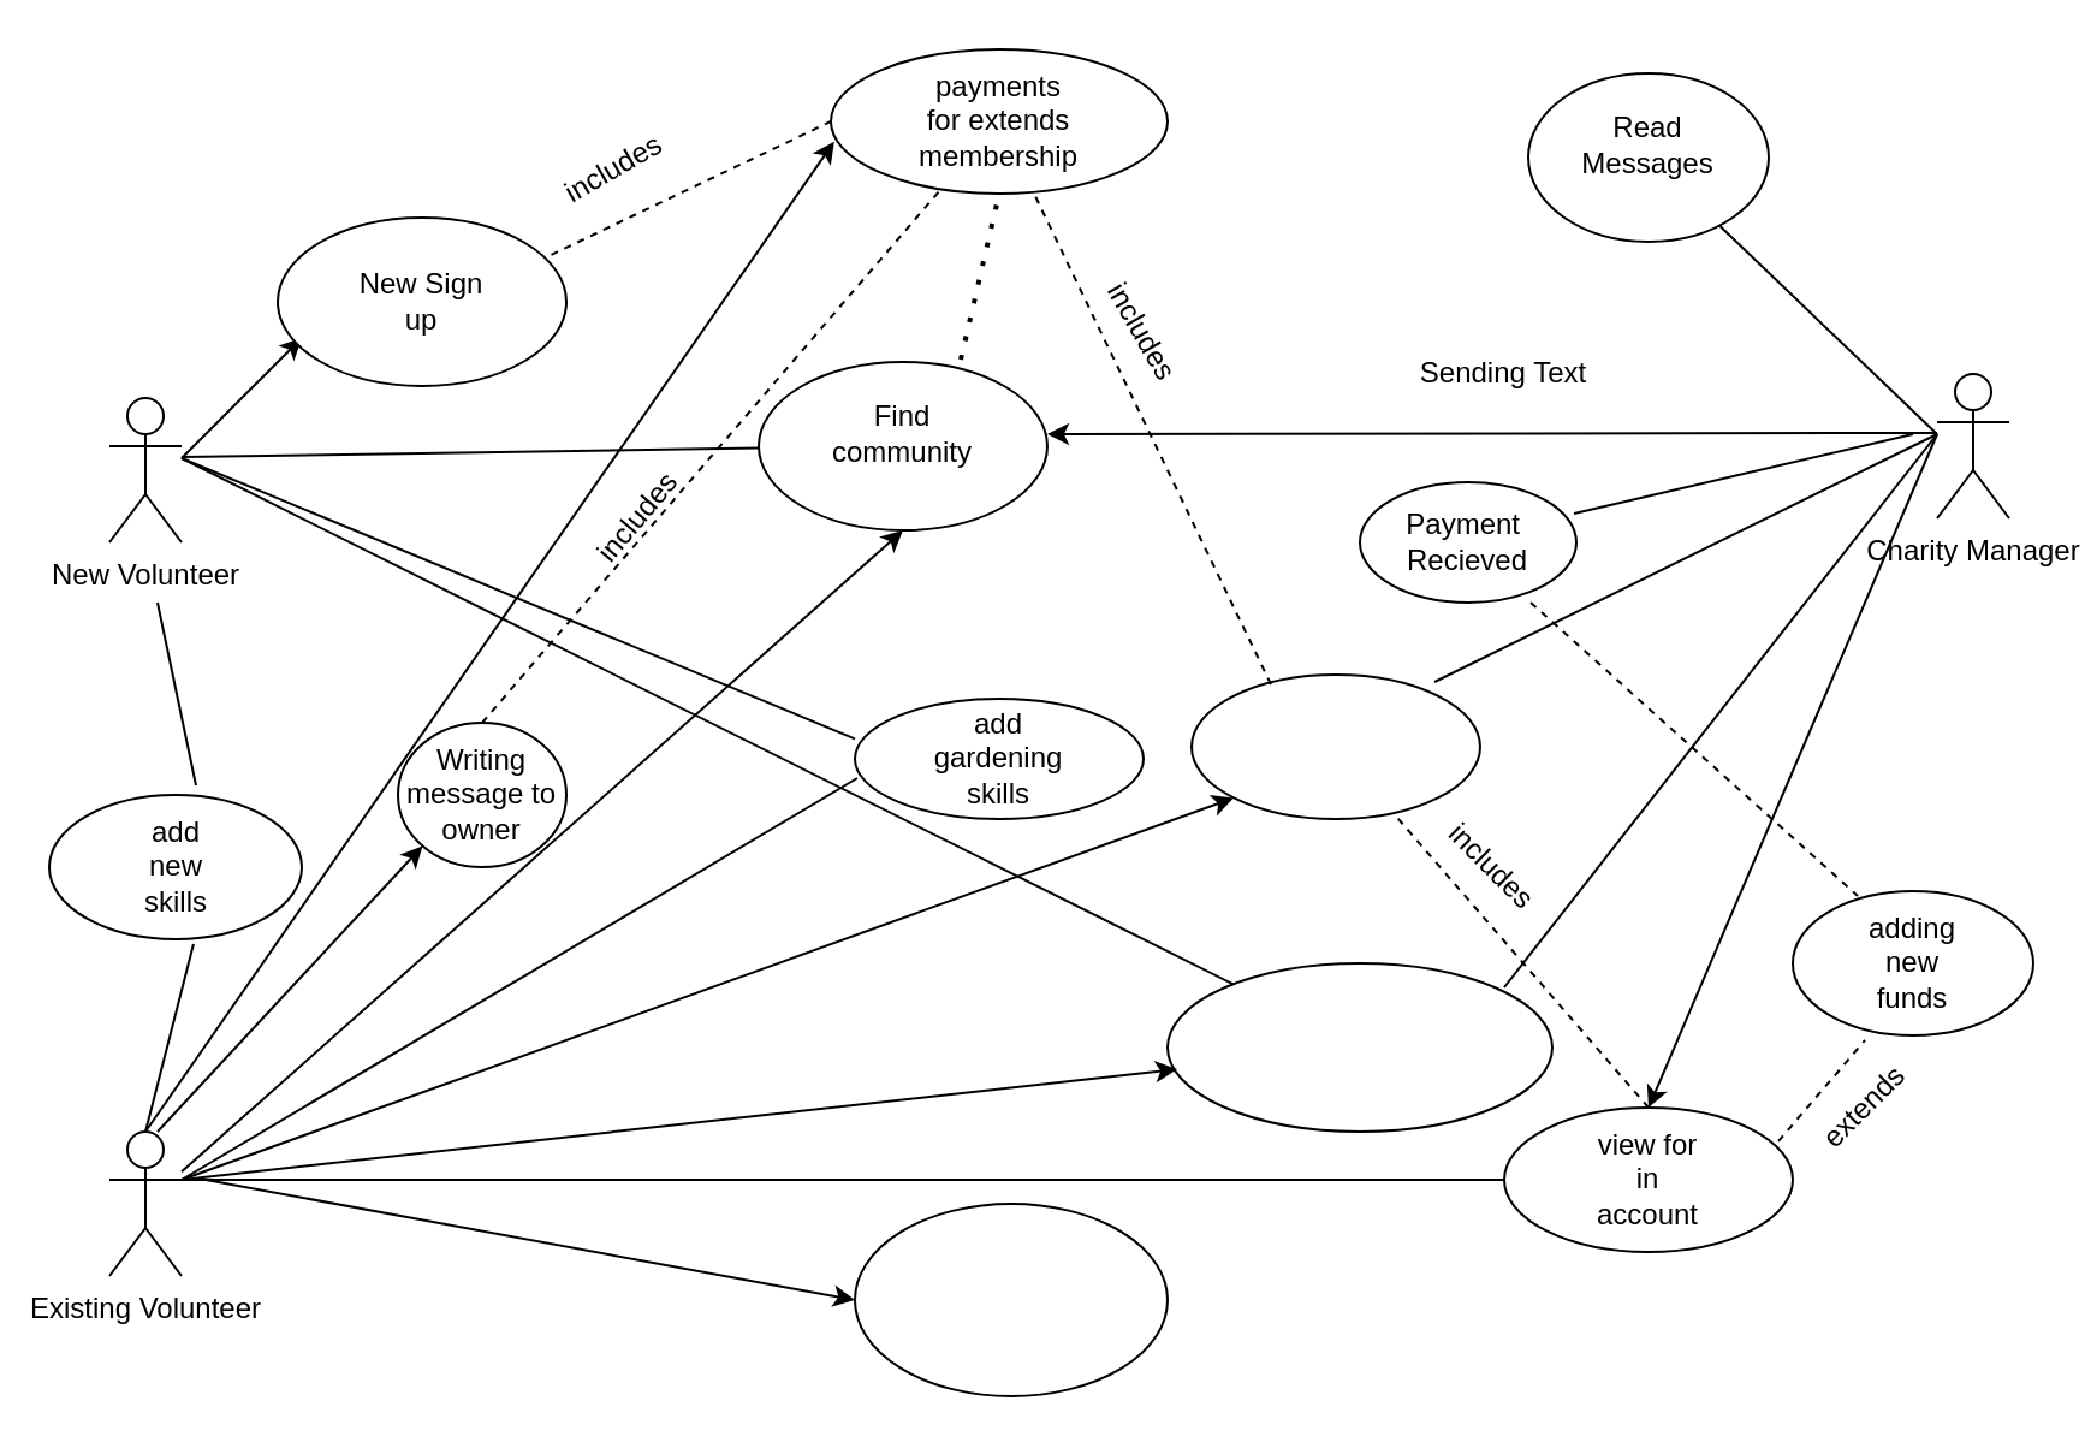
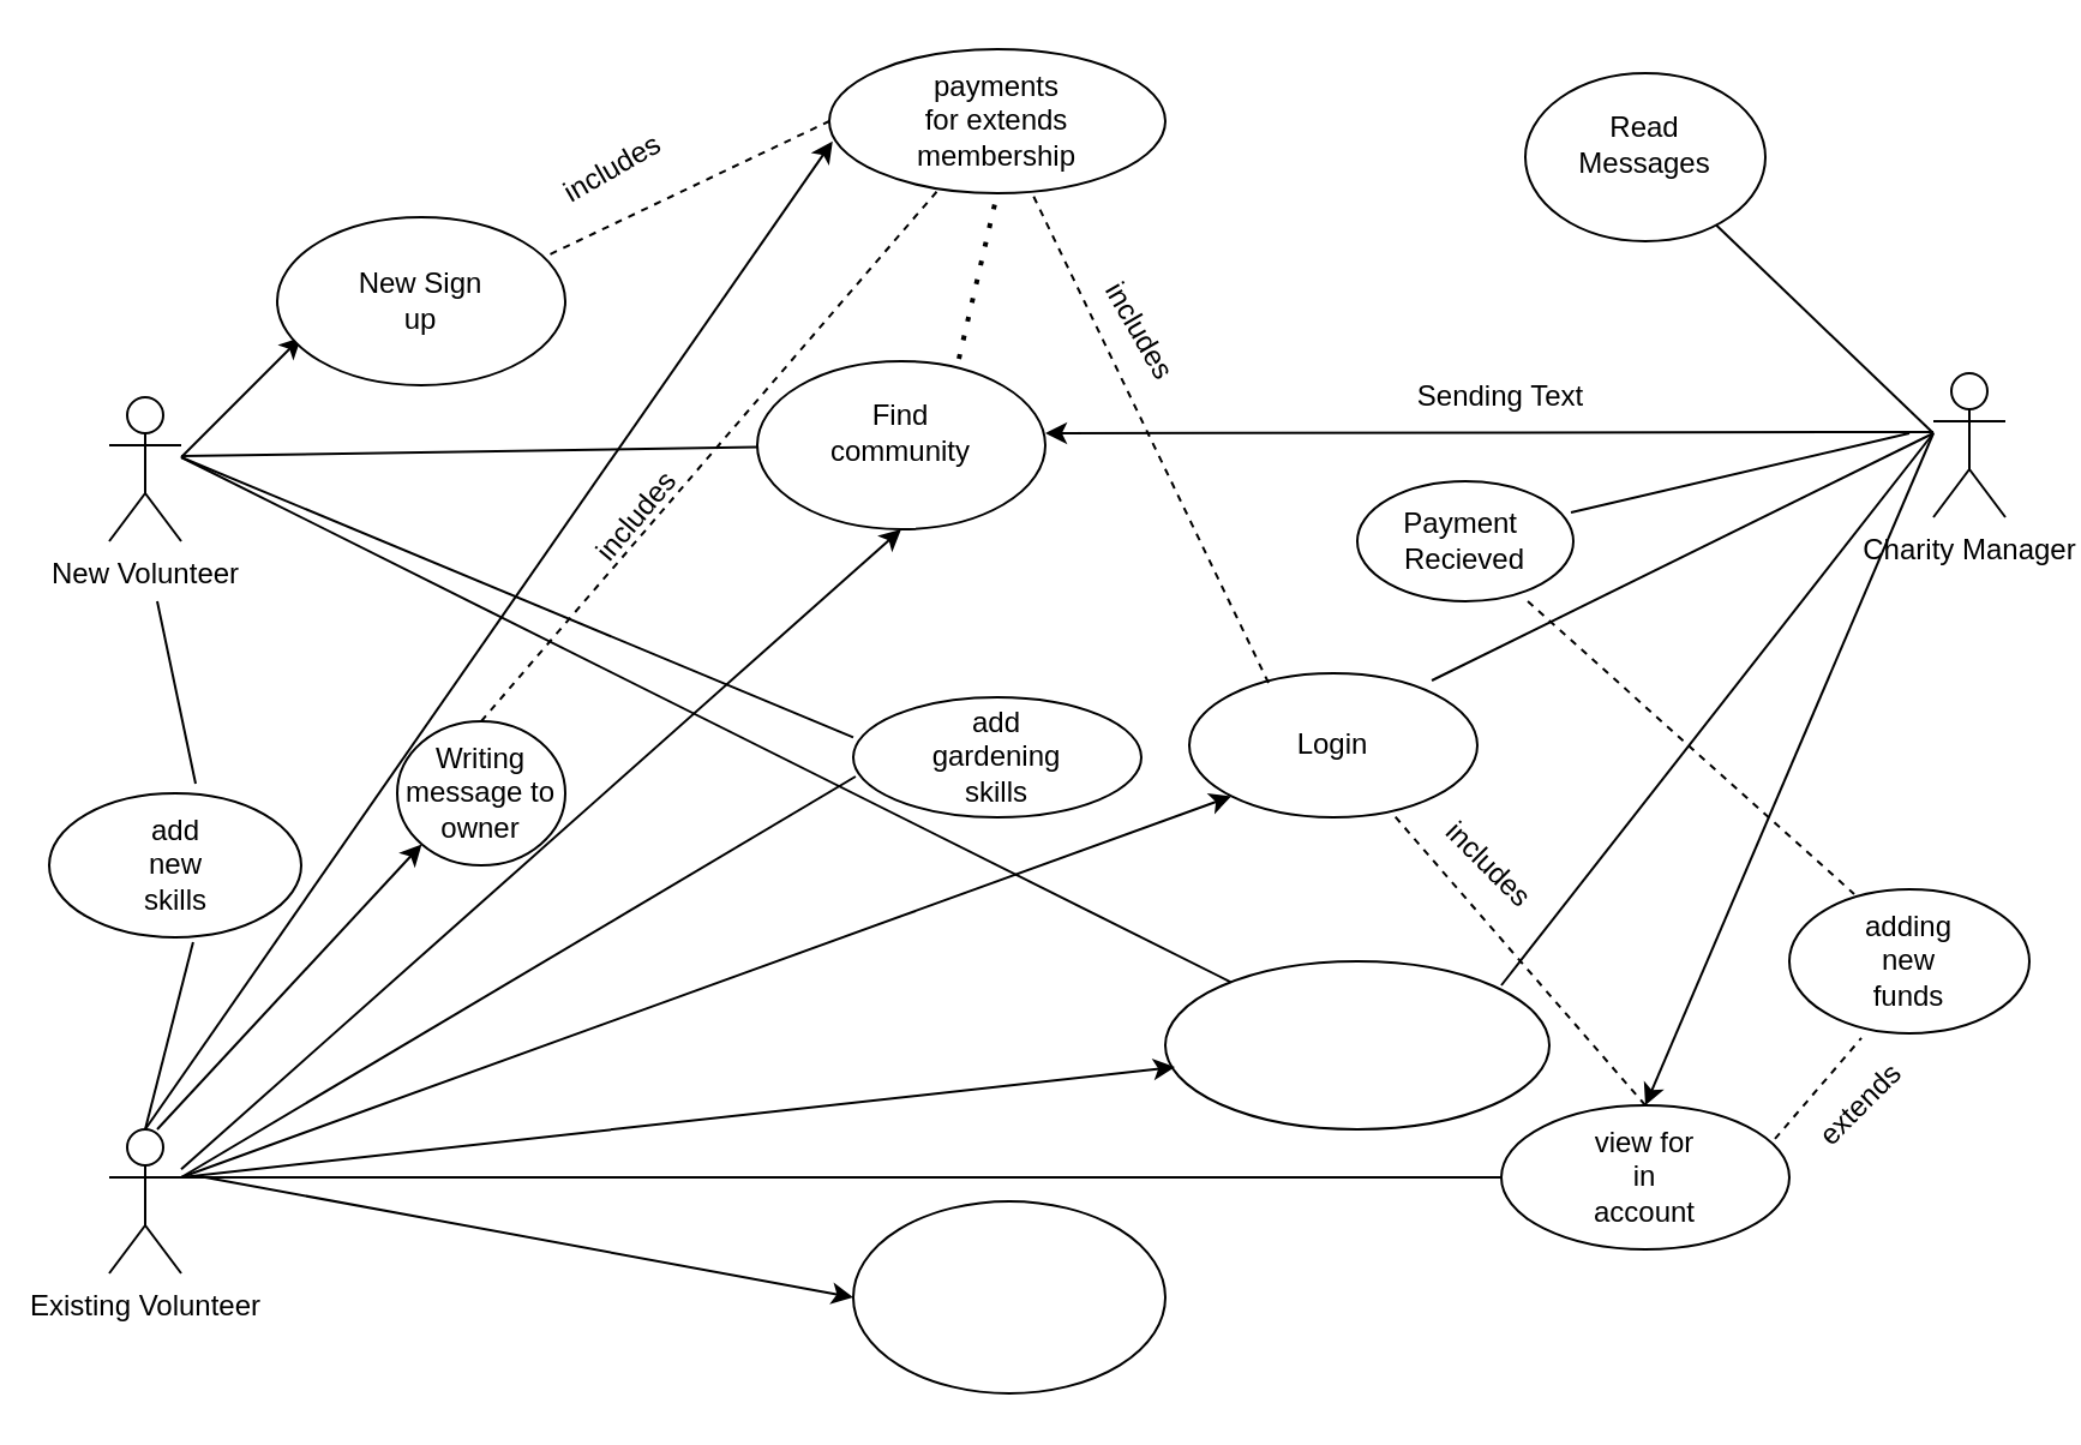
- <mxCell id="16" value="Sending Text" style="text;html=1;strokeColor=none;fillColor=none;align=center;verticalAlign=middle;whiteSpace=wrap;rounded=0;" vertex="1" parent="1"><mxGeometry x="585" y="145" width="80" height="20" as="geometry" /></mxCell>
+ <mxCell id="16" value="Sending Text" style="text;html=1;strokeColor=none;fillColor=none;align=center;verticalAlign=middle;whiteSpace=wrap;rounded=0;" vertex="1" parent="1"><mxGeometry x="585" y="155" width="80" height="20" as="geometry" /></mxCell>
+ <mxCell id="33" value="Login" style="text;html=1;strokeColor=none;fillColor=none;align=center;verticalAlign=middle;whiteSpace=wrap;rounded=0;" vertex="1" parent="1"><mxGeometry x="535" y="300" width="40" height="20" as="geometry" /></mxCell>
